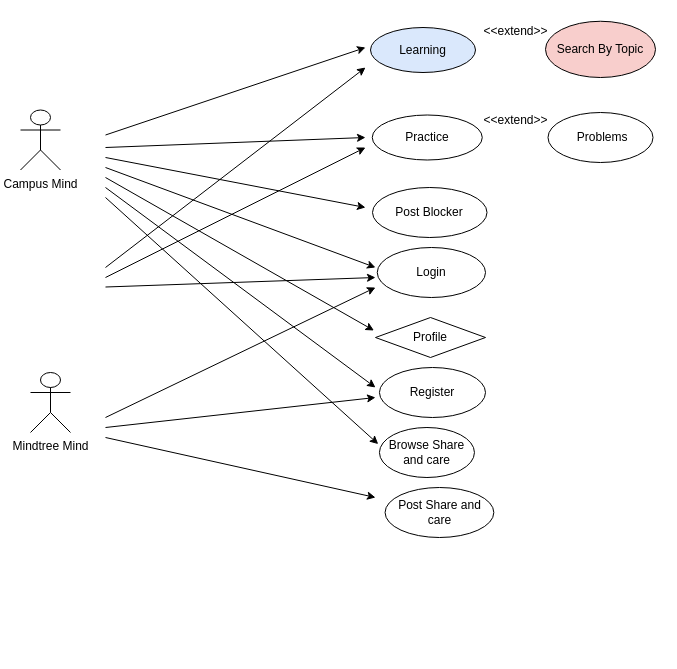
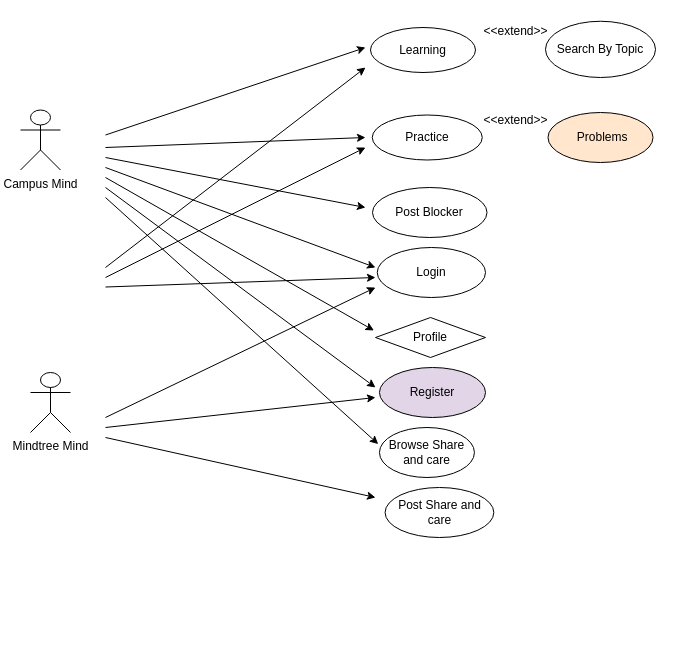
- <mxCell id="5" value="Search By Topic" style="ellipse;whiteSpace=wrap;html=1;fillColor=#f8cecc;" parent="1" vertex="1"><mxGeometry x="545" y="20.76" width="110" height="56.25" as="geometry" /></mxCell>
+ <mxCell id="5" value="Search By Topic" style="ellipse;whiteSpace=wrap;html=1;" parent="1" vertex="1"><mxGeometry x="545" y="20.76" width="110" height="56.25" as="geometry" /></mxCell>
- <mxCell id="4" value="Learning" style="ellipse;whiteSpace=wrap;html=1;fillColor=#dae8fc;" parent="1" vertex="1"><mxGeometry x="370" y="27.01" width="105" height="45" as="geometry" /></mxCell>
+ <mxCell id="4" value="Learning" style="ellipse;whiteSpace=wrap;html=1;" parent="1" vertex="1"><mxGeometry x="370" y="27.01" width="105" height="45" as="geometry" /></mxCell>
- <mxCell id="7" value="&amp;nbsp;Problems" style="ellipse;whiteSpace=wrap;html=1;" parent="1" vertex="1"><mxGeometry x="547.5" y="112" width="105" height="50" as="geometry" /></mxCell>
+ <mxCell id="7" value="&amp;nbsp;Problems" style="ellipse;whiteSpace=wrap;html=1;fillColor=#ffe6cc;" parent="1" vertex="1"><mxGeometry x="547.5" y="112" width="105" height="50" as="geometry" /></mxCell>
- <mxCell id="2" value="Register" style="ellipse;whiteSpace=wrap;html=1;" parent="1" vertex="1"><mxGeometry x="378.95" y="367" width="106.05" height="50" as="geometry" /></mxCell>
+ <mxCell id="2" value="Register" style="ellipse;whiteSpace=wrap;html=1;fillColor=#e1d5e7;" parent="1" vertex="1"><mxGeometry x="378.95" y="367" width="106.05" height="50" as="geometry" /></mxCell>
